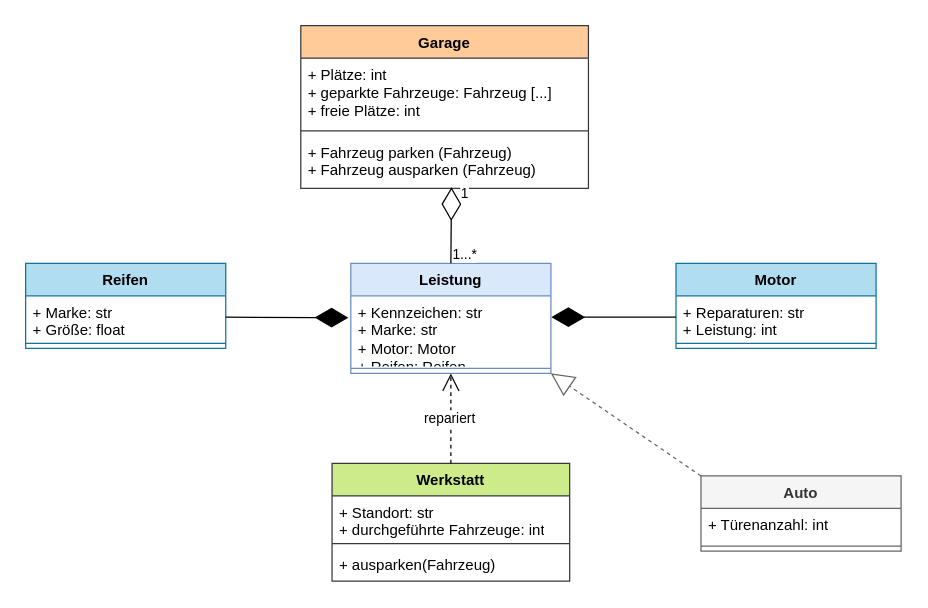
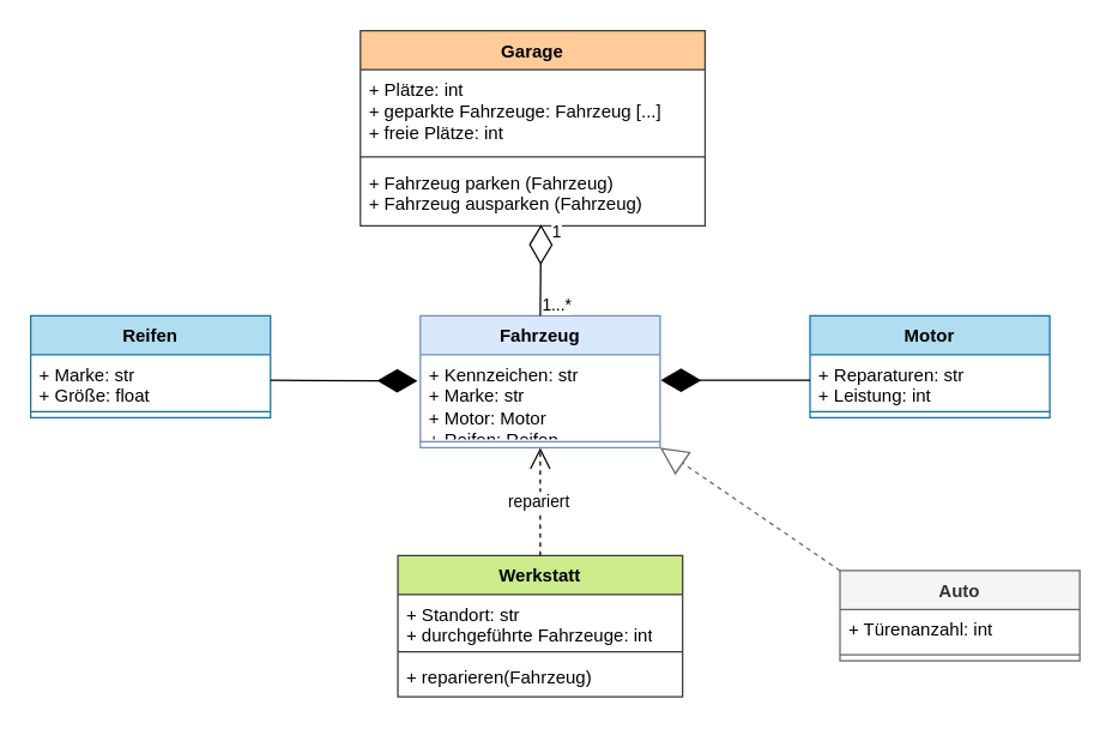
- <mxCell id="2" value="Leistung" style="swimlane;fontStyle=1;align=center;verticalAlign=top;childLayout=stackLayout;horizontal=1;startSize=26;horizontalStack=0;resizeParent=1;resizeParentMax=0;resizeLast=0;collapsible=1;marginBottom=0;whiteSpace=wrap;html=1;fillColor=#dae8fc;strokeColor=#6c8ebf;" vertex="1" parent="1"><mxGeometry x="280" y="210" width="160" height="88" as="geometry" /></mxCell>
+ <mxCell id="2" value="Fahrzeug" style="swimlane;fontStyle=1;align=center;verticalAlign=top;childLayout=stackLayout;horizontal=1;startSize=26;horizontalStack=0;resizeParent=1;resizeParentMax=0;resizeLast=0;collapsible=1;marginBottom=0;whiteSpace=wrap;html=1;fillColor=#dae8fc;strokeColor=#6c8ebf;" vertex="1" parent="1"><mxGeometry x="280" y="210" width="160" height="88" as="geometry" /></mxCell>
- <mxCell id="12" value="+ ausparken(Fahrzeug)" style="text;strokeColor=none;fillColor=none;align=left;verticalAlign=top;spacingLeft=4;spacingRight=4;overflow=hidden;rotatable=0;points=[[0,0.5],[1,0.5]];portConstraint=eastwest;whiteSpace=wrap;html=1;" vertex="1" parent="9"><mxGeometry y="68" width="190" height="26" as="geometry" /></mxCell>
+ <mxCell id="12" value="+ reparieren(Fahrzeug)" style="text;strokeColor=none;fillColor=none;align=left;verticalAlign=top;spacingLeft=4;spacingRight=4;overflow=hidden;rotatable=0;points=[[0,0.5],[1,0.5]];portConstraint=eastwest;whiteSpace=wrap;html=1;" vertex="1" parent="9"><mxGeometry y="68" width="190" height="26" as="geometry" /></mxCell>
